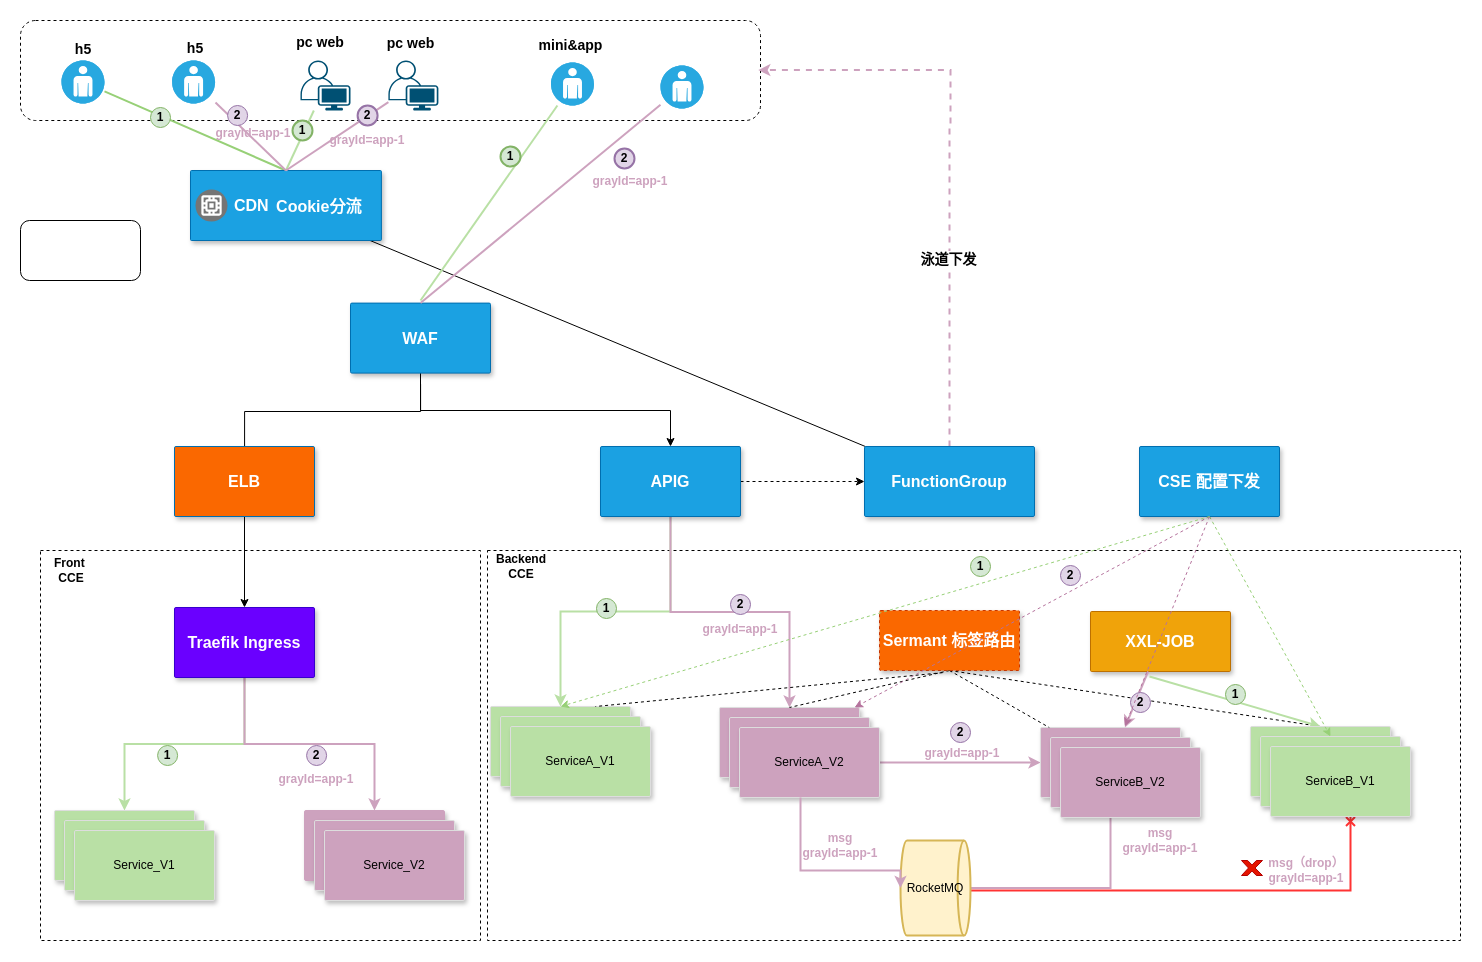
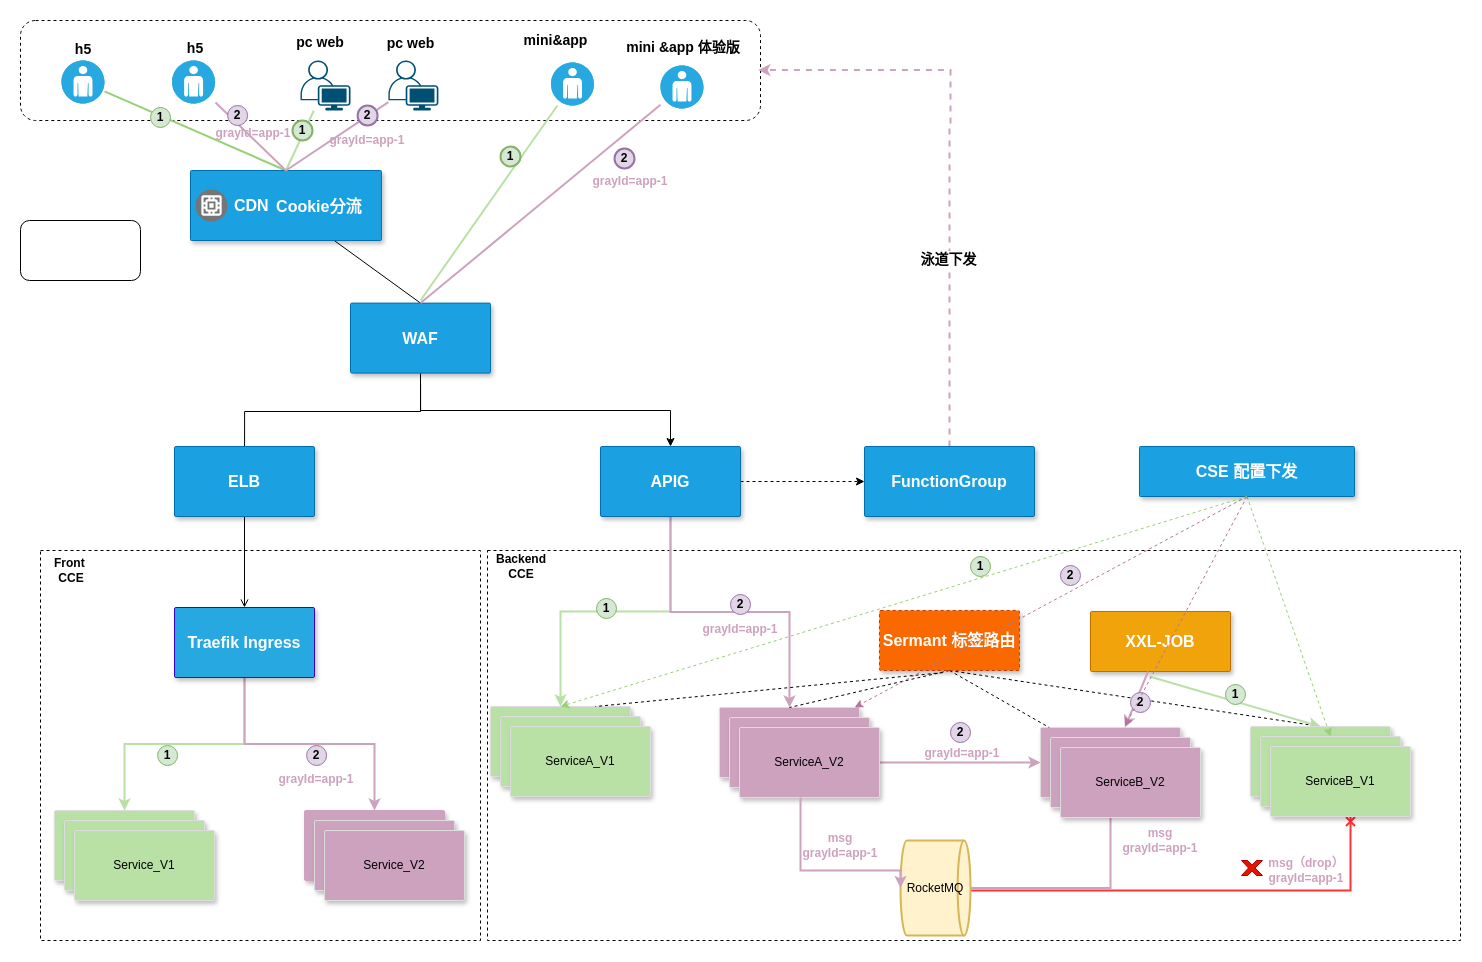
- <mxCell id="12" value="&lt;b&gt;&lt;font style=&quot;font-size: 14px;&quot;&gt;mini&amp;amp;app&lt;/font&gt;&lt;/b&gt;" style="text;html=1;align=center;verticalAlign=middle;whiteSpace=wrap;rounded=0;" vertex="1" parent="1"><mxGeometry x="530.75" y="30" width="78.5" height="30" as="geometry" /></mxCell>
+ <mxCell id="12" value="&lt;b&gt;&lt;font style=&quot;font-size: 14px;&quot;&gt;mini&amp;amp;app&lt;/font&gt;&lt;/b&gt;" style="text;html=1;align=center;verticalAlign=middle;whiteSpace=wrap;rounded=0;" vertex="1" parent="1"><mxGeometry x="515.75" y="25" width="78.5" height="30" as="geometry" /></mxCell>
+ <mxCell id="13" value="&lt;b&gt;&lt;font style=&quot;font-size: 14px;&quot;&gt;mini &amp;amp;app 体验版&lt;/font&gt;&lt;/b&gt;" style="text;html=1;align=center;verticalAlign=middle;whiteSpace=wrap;rounded=0;" vertex="1" parent="1"><mxGeometry x="621" y="32.1" width="123.5" height="30" as="geometry" /></mxCell>
- <mxCell id="7" value="" style="rounded=0;orthogonalLoop=1;jettySize=auto;html=1;endArrow=none;endFill=0;" edge="1" parent="1" source="8" target="104"><mxGeometry relative="1" as="geometry" /></mxCell>
+ <mxCell id="7" value="" style="rounded=0;orthogonalLoop=1;jettySize=auto;html=1;endArrow=none;endFill=0;entryX=0.5;entryY=0;entryDx=0;entryDy=0;" edge="1" parent="1" source="8" target="16"><mxGeometry relative="1" as="geometry" /></mxCell>
- <mxCell id="35" value="&lt;font style=&quot;font-size: 16px;&quot;&gt;&lt;b&gt;ELB&lt;/b&gt;&lt;/font&gt;" style="whiteSpace=wrap;html=1;strokeColor=#006EAF;shadow=1;strokeWidth=1;rounded=1;arcSize=2;fillColor=#fa6800;fontColor=#ffffff;" vertex="1" parent="1"><mxGeometry x="174" y="446" width="140" height="70" as="geometry" /></mxCell>
+ <mxCell id="35" value="&lt;font style=&quot;font-size: 16px;&quot;&gt;&lt;b&gt;ELB&lt;/b&gt;&lt;/font&gt;" style="whiteSpace=wrap;html=1;strokeColor=#006EAF;shadow=1;strokeWidth=1;rounded=1;arcSize=2;fillColor=#1ba1e2;fontColor=#ffffff;" vertex="1" parent="1"><mxGeometry x="174" y="446" width="140" height="70" as="geometry" /></mxCell>
- <mxCell id="97" value="&lt;b&gt;&lt;font style=&quot;font-size: 16px;&quot;&gt;CSE 配置下发&lt;/font&gt;&lt;/b&gt;" style="whiteSpace=wrap;html=1;strokeColor=#006EAF;shadow=1;strokeWidth=1;rounded=1;arcSize=2;fillColor=#1ba1e2;fontColor=#ffffff;" vertex="1" parent="1"><mxGeometry x="1139" y="446" width="140" height="70" as="geometry" /></mxCell>
+ <mxCell id="97" value="&lt;b&gt;&lt;font style=&quot;font-size: 16px;&quot;&gt;CSE 配置下发&lt;/font&gt;&lt;/b&gt;" style="whiteSpace=wrap;html=1;strokeColor=#006EAF;shadow=1;strokeWidth=1;rounded=1;arcSize=2;fillColor=#1ba1e2;fontColor=#ffffff;" vertex="1" parent="1"><mxGeometry x="1139" y="446" width="215" height="50" as="geometry" /></mxCell>
- <mxCell id="34" value="" style="edgeStyle=orthogonalEdgeStyle;rounded=0;orthogonalLoop=1;jettySize=auto;html=1;" edge="1" parent="1" source="35" target="38"><mxGeometry relative="1" as="geometry" /></mxCell>
+ <mxCell id="34" value="" style="edgeStyle=orthogonalEdgeStyle;rounded=0;orthogonalLoop=1;jettySize=auto;html=1;endArrow=open;" edge="1" parent="1" source="35" target="38"><mxGeometry relative="1" as="geometry" /></mxCell>
- <mxCell id="38" value="&lt;font style=&quot;font-size: 16px;&quot;&gt;&lt;b&gt;Traefik Ingress&lt;/b&gt;&lt;/font&gt;" style="whiteSpace=wrap;html=1;strokeColor=#3700CC;shadow=1;strokeWidth=1;rounded=1;arcSize=2;fillColor=#6a00ff;fontColor=#ffffff;" vertex="1" parent="1"><mxGeometry x="174" y="607" width="140" height="70" as="geometry" /></mxCell>
+ <mxCell id="38" value="&lt;font style=&quot;font-size: 16px;&quot;&gt;&lt;b&gt;Traefik Ingress&lt;/b&gt;&lt;/font&gt;" style="whiteSpace=wrap;html=1;strokeColor=#3700CC;shadow=1;strokeWidth=1;rounded=1;arcSize=2;fillColor=#28a8e0;fontColor=#ffffff;" vertex="1" parent="1"><mxGeometry x="174" y="607" width="140" height="70" as="geometry" /></mxCell>
